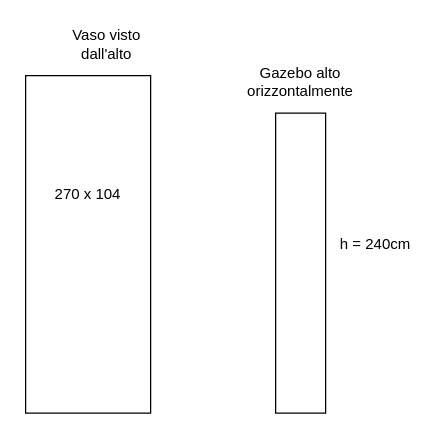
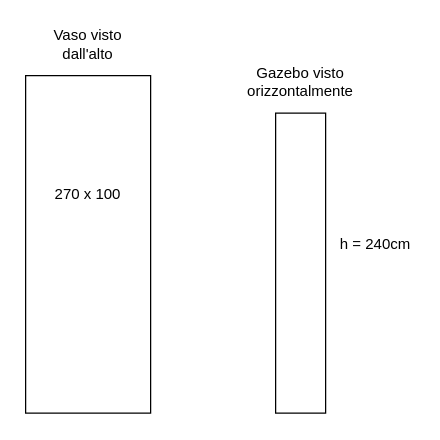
- <mxCell id="4" value="Vaso visto dall'alto" style="text;html=1;strokeColor=none;fillColor=none;align=center;verticalAlign=middle;whiteSpace=wrap;rounded=0;" vertex="1" parent="1"><mxGeometry x="55" y="20" width="60" height="30" as="geometry" /></mxCell>
+ <mxCell id="4" value="Vaso visto dall'alto" style="text;html=1;strokeColor=none;fillColor=none;align=center;verticalAlign=middle;whiteSpace=wrap;rounded=0;" vertex="1" parent="1"><mxGeometry x="40" y="20" width="60" height="30" as="geometry" /></mxCell>
- <mxCell id="6" value="Gazebo alto orizzontalmente" style="text;html=1;strokeColor=none;fillColor=none;align=center;verticalAlign=middle;whiteSpace=wrap;rounded=0;" vertex="1" parent="1"><mxGeometry x="210" y="50" width="60" height="30" as="geometry" /></mxCell>
+ <mxCell id="6" value="Gazebo visto orizzontalmente" style="text;html=1;strokeColor=none;fillColor=none;align=center;verticalAlign=middle;whiteSpace=wrap;rounded=0;" vertex="1" parent="1"><mxGeometry x="210" y="50" width="60" height="30" as="geometry" /></mxCell>
- <mxCell id="3" value="270 x 104" style="text;html=1;strokeColor=none;fillColor=none;align=center;verticalAlign=middle;whiteSpace=wrap;rounded=0;" vertex="1" parent="1"><mxGeometry x="20" y="140" width="100" height="30" as="geometry" /></mxCell>
+ <mxCell id="3" value="270 x 100" style="text;html=1;strokeColor=none;fillColor=none;align=center;verticalAlign=middle;whiteSpace=wrap;rounded=0;" vertex="1" parent="1"><mxGeometry x="20" y="140" width="100" height="30" as="geometry" /></mxCell>
